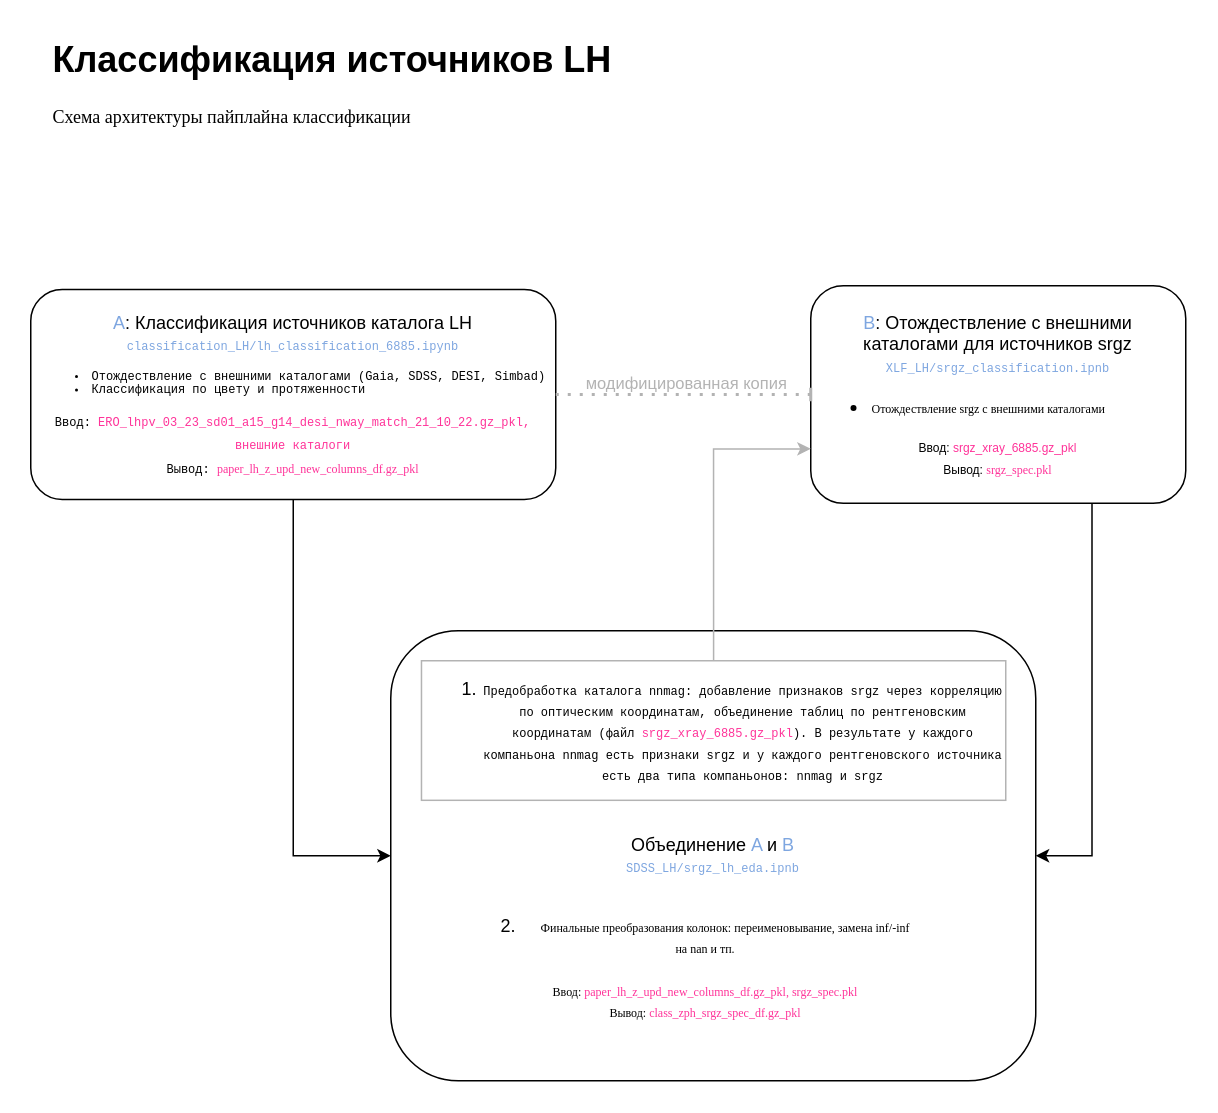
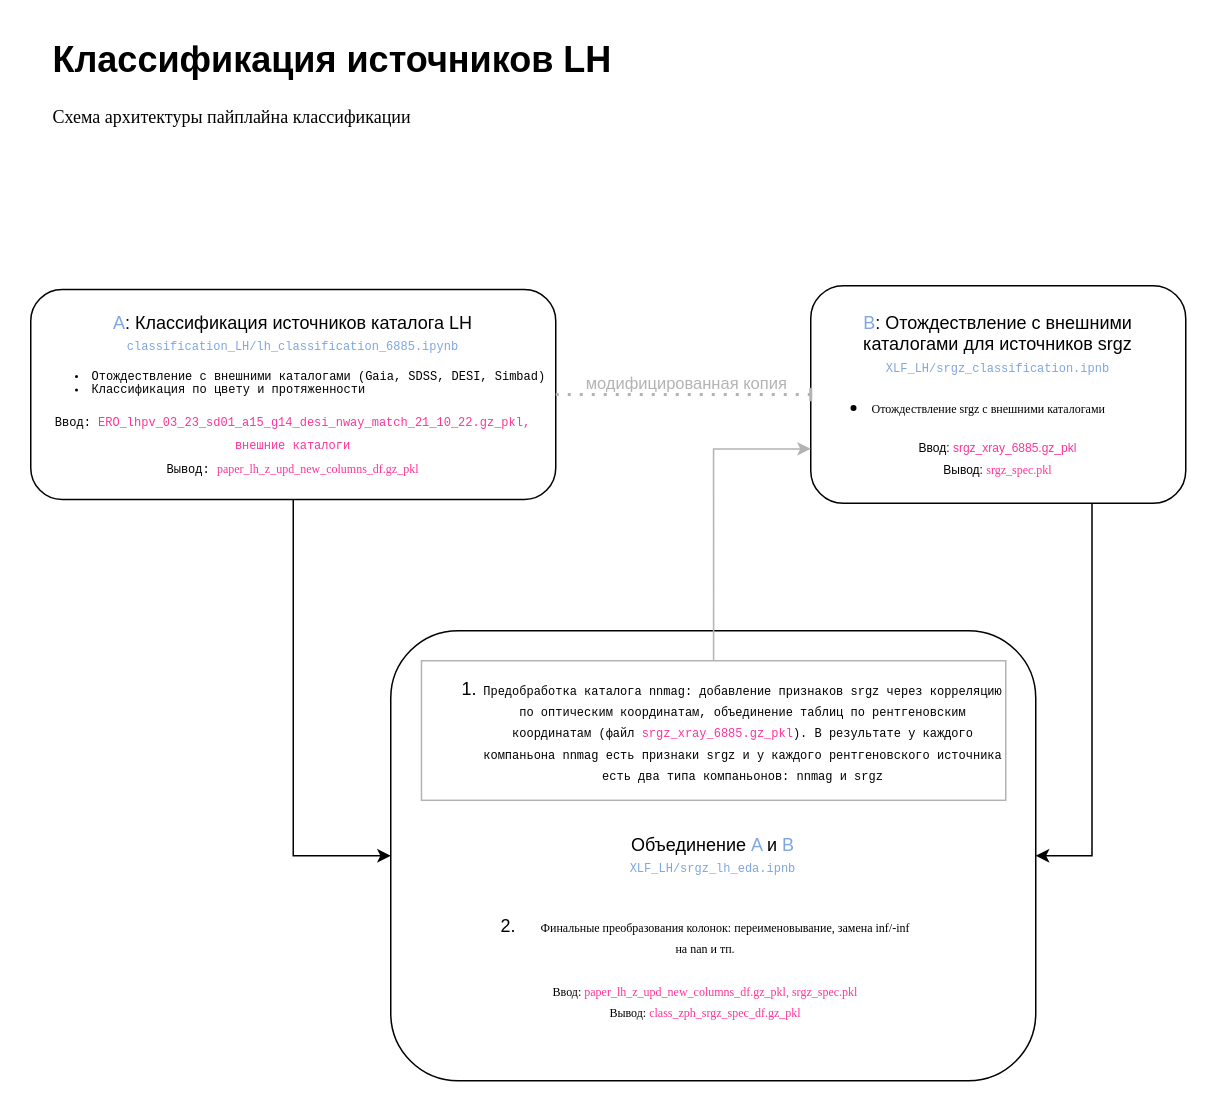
- <mxCell id="4" value="Объединение&amp;nbsp;&lt;font style=&quot;border-color: var(--border-color);&quot; color=&quot;#7ea6e0&quot;&gt;A &lt;/font&gt;&lt;font style=&quot;border-color: var(--border-color);&quot;&gt;и&lt;/font&gt;&lt;font style=&quot;border-color: var(--border-color);&quot; color=&quot;#7ea6e0&quot;&gt; B&lt;/font&gt;&lt;br&gt;&lt;font size=&quot;1&quot; face=&quot;JetBrains Mono, Courier New, monospace&quot;&gt;&lt;span style=&quot;text-align: start; font-size: 8px;&quot;&gt;&lt;font color=&quot;#7ea6e0&quot;&gt;SDSS_LH/srgz_lh_eda.ipnb&lt;/font&gt;&lt;br&gt;&lt;/span&gt;&lt;/font&gt;" style="whiteSpace=wrap;html=1;rounded=1;container=1;" parent="1" vertex="1"><mxGeometry x="260" y="420" width="430" height="300" as="geometry"><mxRectangle x="260" y="460" width="150" height="40" as="alternateBounds" /></mxGeometry></mxCell>
+ <mxCell id="4" value="Объединение&amp;nbsp;&lt;font style=&quot;border-color: var(--border-color);&quot; color=&quot;#7ea6e0&quot;&gt;A &lt;/font&gt;&lt;font style=&quot;border-color: var(--border-color);&quot;&gt;и&lt;/font&gt;&lt;font style=&quot;border-color: var(--border-color);&quot; color=&quot;#7ea6e0&quot;&gt; B&lt;/font&gt;&lt;br&gt;&lt;font size=&quot;1&quot; face=&quot;JetBrains Mono, Courier New, monospace&quot;&gt;&lt;span style=&quot;text-align: start; font-size: 8px;&quot;&gt;&lt;font color=&quot;#7ea6e0&quot;&gt;XLF_LH/srgz_lh_eda.ipnb&lt;/font&gt;&lt;br&gt;&lt;/span&gt;&lt;/font&gt;" style="whiteSpace=wrap;html=1;rounded=1;container=1;" parent="1" vertex="1"><mxGeometry x="260" y="420" width="430" height="300" as="geometry"><mxRectangle x="260" y="460" width="150" height="40" as="alternateBounds" /></mxGeometry></mxCell>
